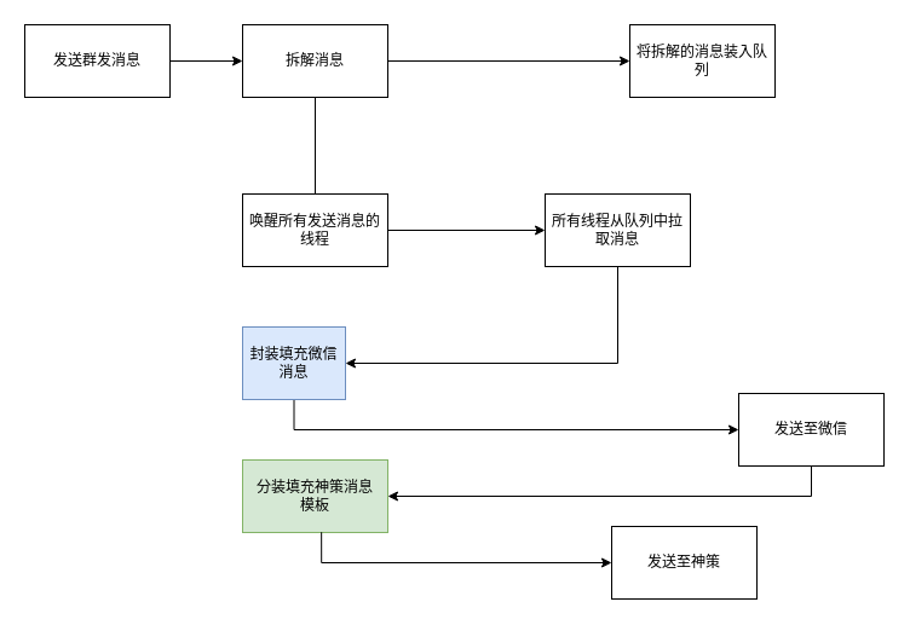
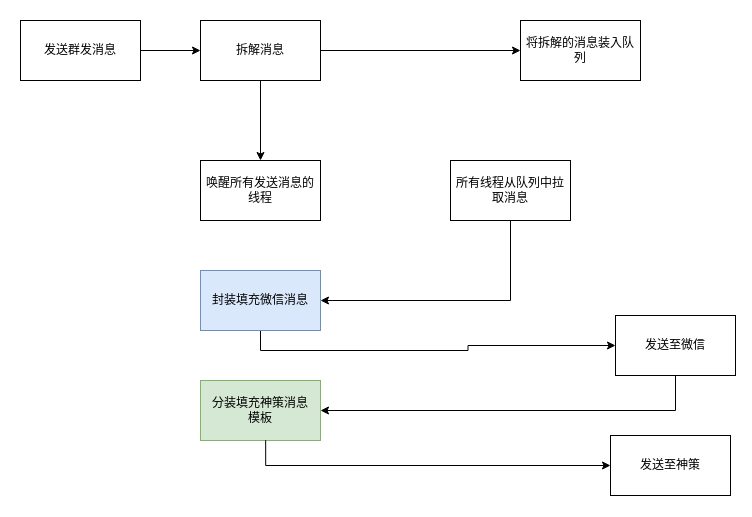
- <mxCell id="4" style="edgeStyle=orthogonalEdgeStyle;rounded=0;orthogonalLoop=1;jettySize=auto;html=1;exitX=0.5;exitY=1;exitDx=0;exitDy=0;entryX=0.5;entryY=0;entryDx=0;entryDy=0;endArrow=none;" edge="1" parent="1" source="5" target="9"><mxGeometry relative="1" as="geometry" /></mxCell>
+ <mxCell id="4" style="edgeStyle=orthogonalEdgeStyle;rounded=0;orthogonalLoop=1;jettySize=auto;html=1;exitX=0.5;exitY=1;exitDx=0;exitDy=0;entryX=0.5;entryY=0;entryDx=0;entryDy=0;" edge="1" parent="1" source="5" target="9"><mxGeometry relative="1" as="geometry" /></mxCell>
- <mxCell id="8" style="edgeStyle=orthogonalEdgeStyle;rounded=0;orthogonalLoop=1;jettySize=auto;html=1;exitX=1;exitY=0.5;exitDx=0;exitDy=0;entryX=0;entryY=0.5;entryDx=0;entryDy=0;" edge="1" parent="1" source="9" target="11"><mxGeometry relative="1" as="geometry" /></mxCell>
- <mxCell id="13" value="封装填充微信消息" style="rounded=0;whiteSpace=wrap;html=1;fillColor=#dae8fc;strokeColor=#6c8ebf;" vertex="1" parent="1"><mxGeometry x="200" y="270" width="85" height="60" as="geometry" /></mxCell>
+ <mxCell id="13" value="封装填充微信消息" style="rounded=0;whiteSpace=wrap;html=1;fillColor=#dae8fc;strokeColor=#6c8ebf;" vertex="1" parent="1"><mxGeometry x="200" y="270" width="120" height="60" as="geometry" /></mxCell>
- <mxCell id="15" value="&lt;span style=&quot;white-space: normal&quot;&gt;发送至微信&lt;/span&gt;" style="rounded=0;whiteSpace=wrap;html=1;" vertex="1" parent="1"><mxGeometry x="610" y="325" width="120" height="60" as="geometry" /></mxCell>
+ <mxCell id="15" value="&lt;span style=&quot;white-space: normal&quot;&gt;发送至微信&lt;/span&gt;" style="rounded=0;whiteSpace=wrap;html=1;" vertex="1" parent="1"><mxGeometry x="615" y="315" width="120" height="60" as="geometry" /></mxCell>
- <mxCell id="18" value="发送至神策" style="rounded=0;whiteSpace=wrap;html=1;" vertex="1" parent="1"><mxGeometry x="505" y="435" width="120" height="60" as="geometry" /></mxCell>
+ <mxCell id="18" value="发送至神策" style="rounded=0;whiteSpace=wrap;html=1;" vertex="1" parent="1"><mxGeometry x="610" y="435" width="120" height="60" as="geometry" /></mxCell>
